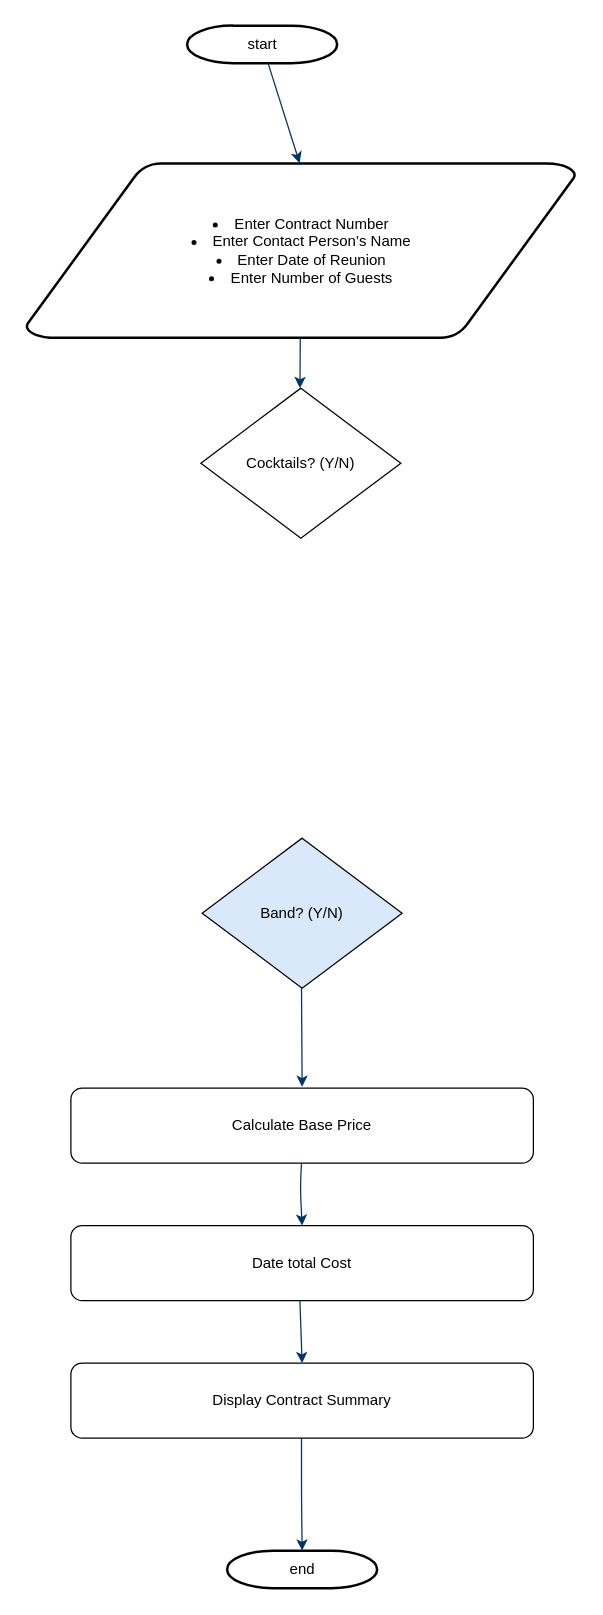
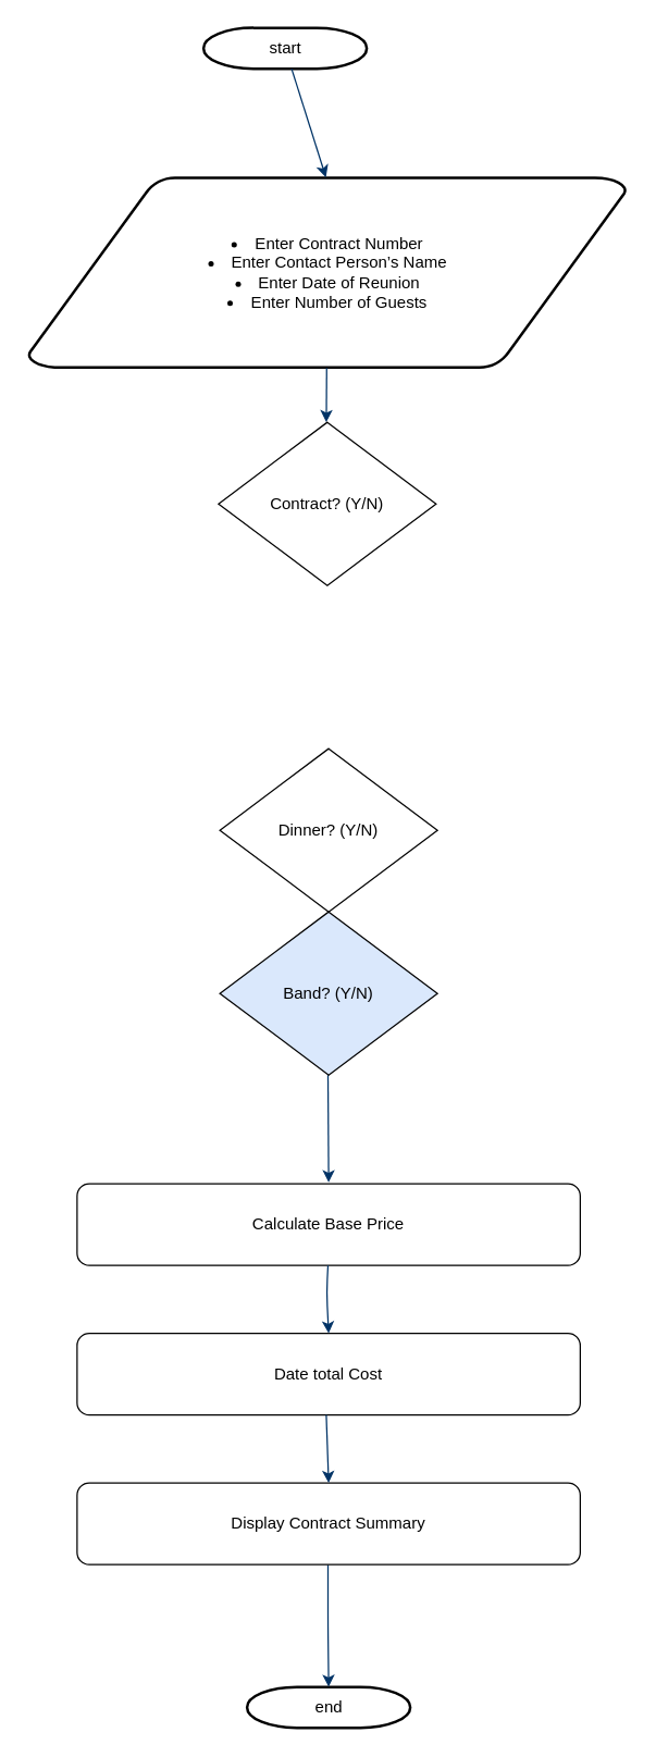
- <mxCell id="9" value="Cocktails? (Y/N)" style="rhombus;whiteSpace=wrap;html=1;" vertex="1" parent="1"><mxGeometry x="160" y="310" width="160" height="120" as="geometry" /></mxCell>
+ <mxCell id="9" value="Contract? (Y/N)" style="rhombus;whiteSpace=wrap;html=1;" vertex="1" parent="1"><mxGeometry x="160" y="310" width="160" height="120" as="geometry" /></mxCell>
+ <mxCell id="10" value="Dinner? (Y/N)" style="rhombus;whiteSpace=wrap;html=1;" vertex="1" parent="1"><mxGeometry x="161" y="550" width="160" height="120" as="geometry" /></mxCell>
